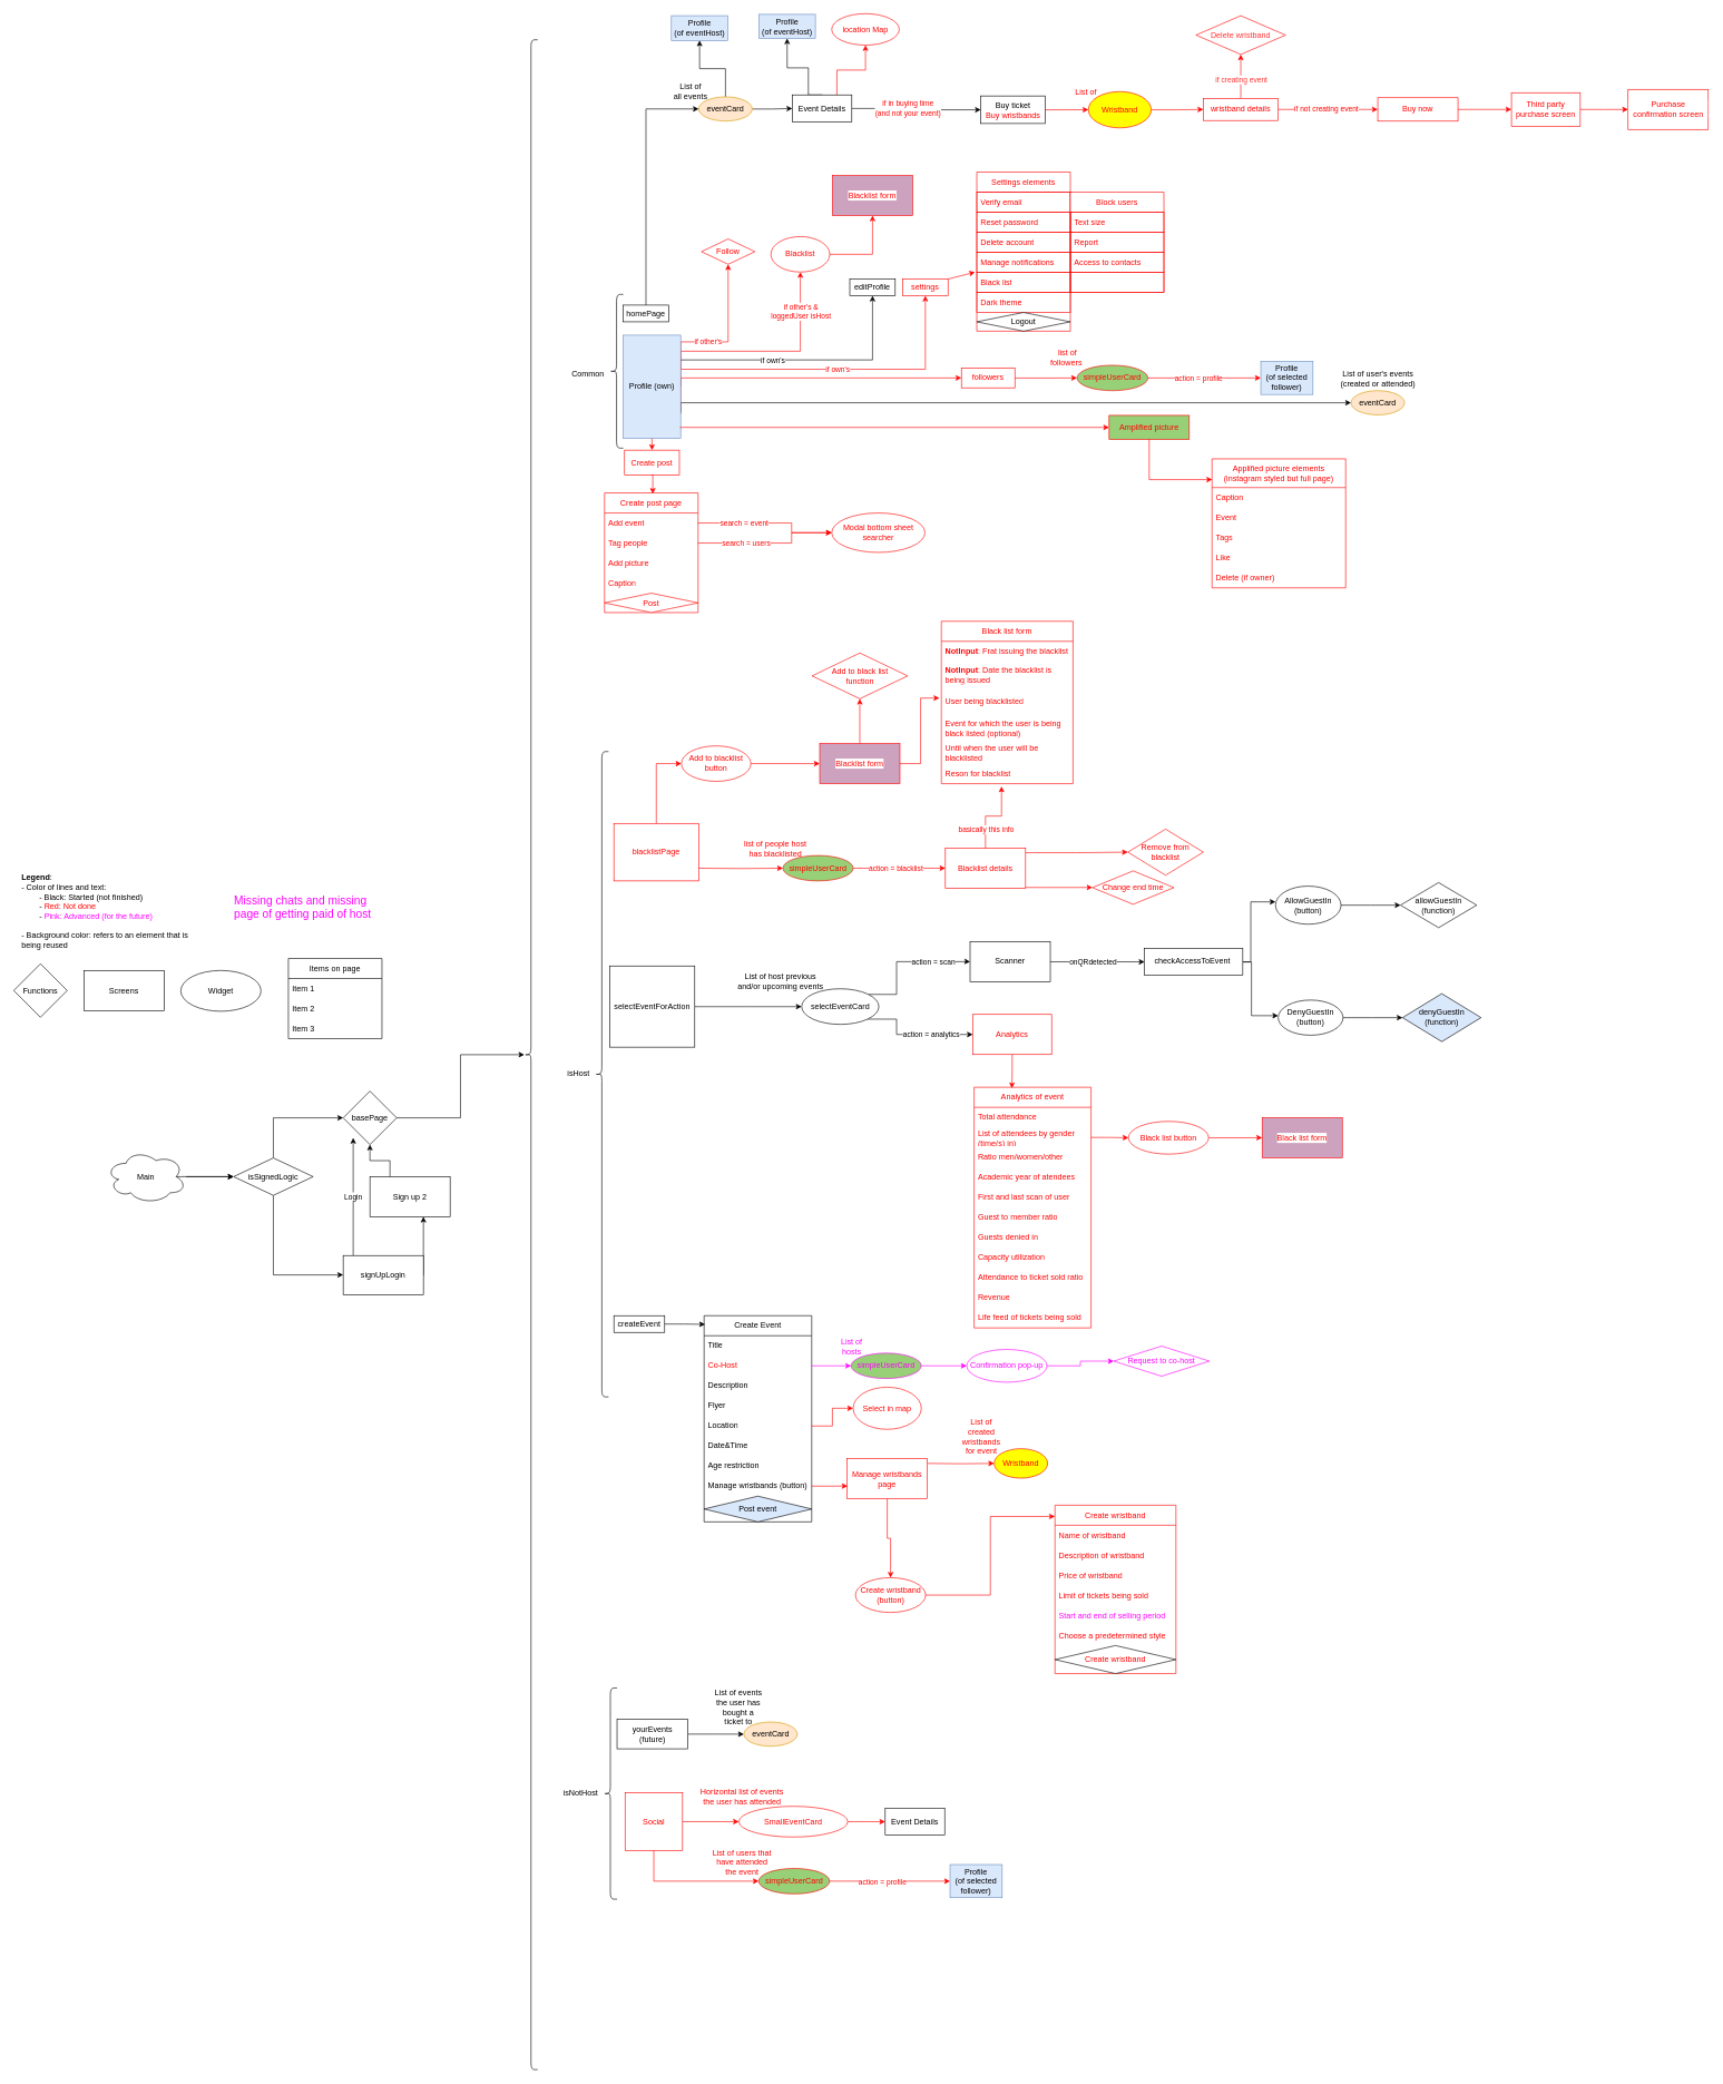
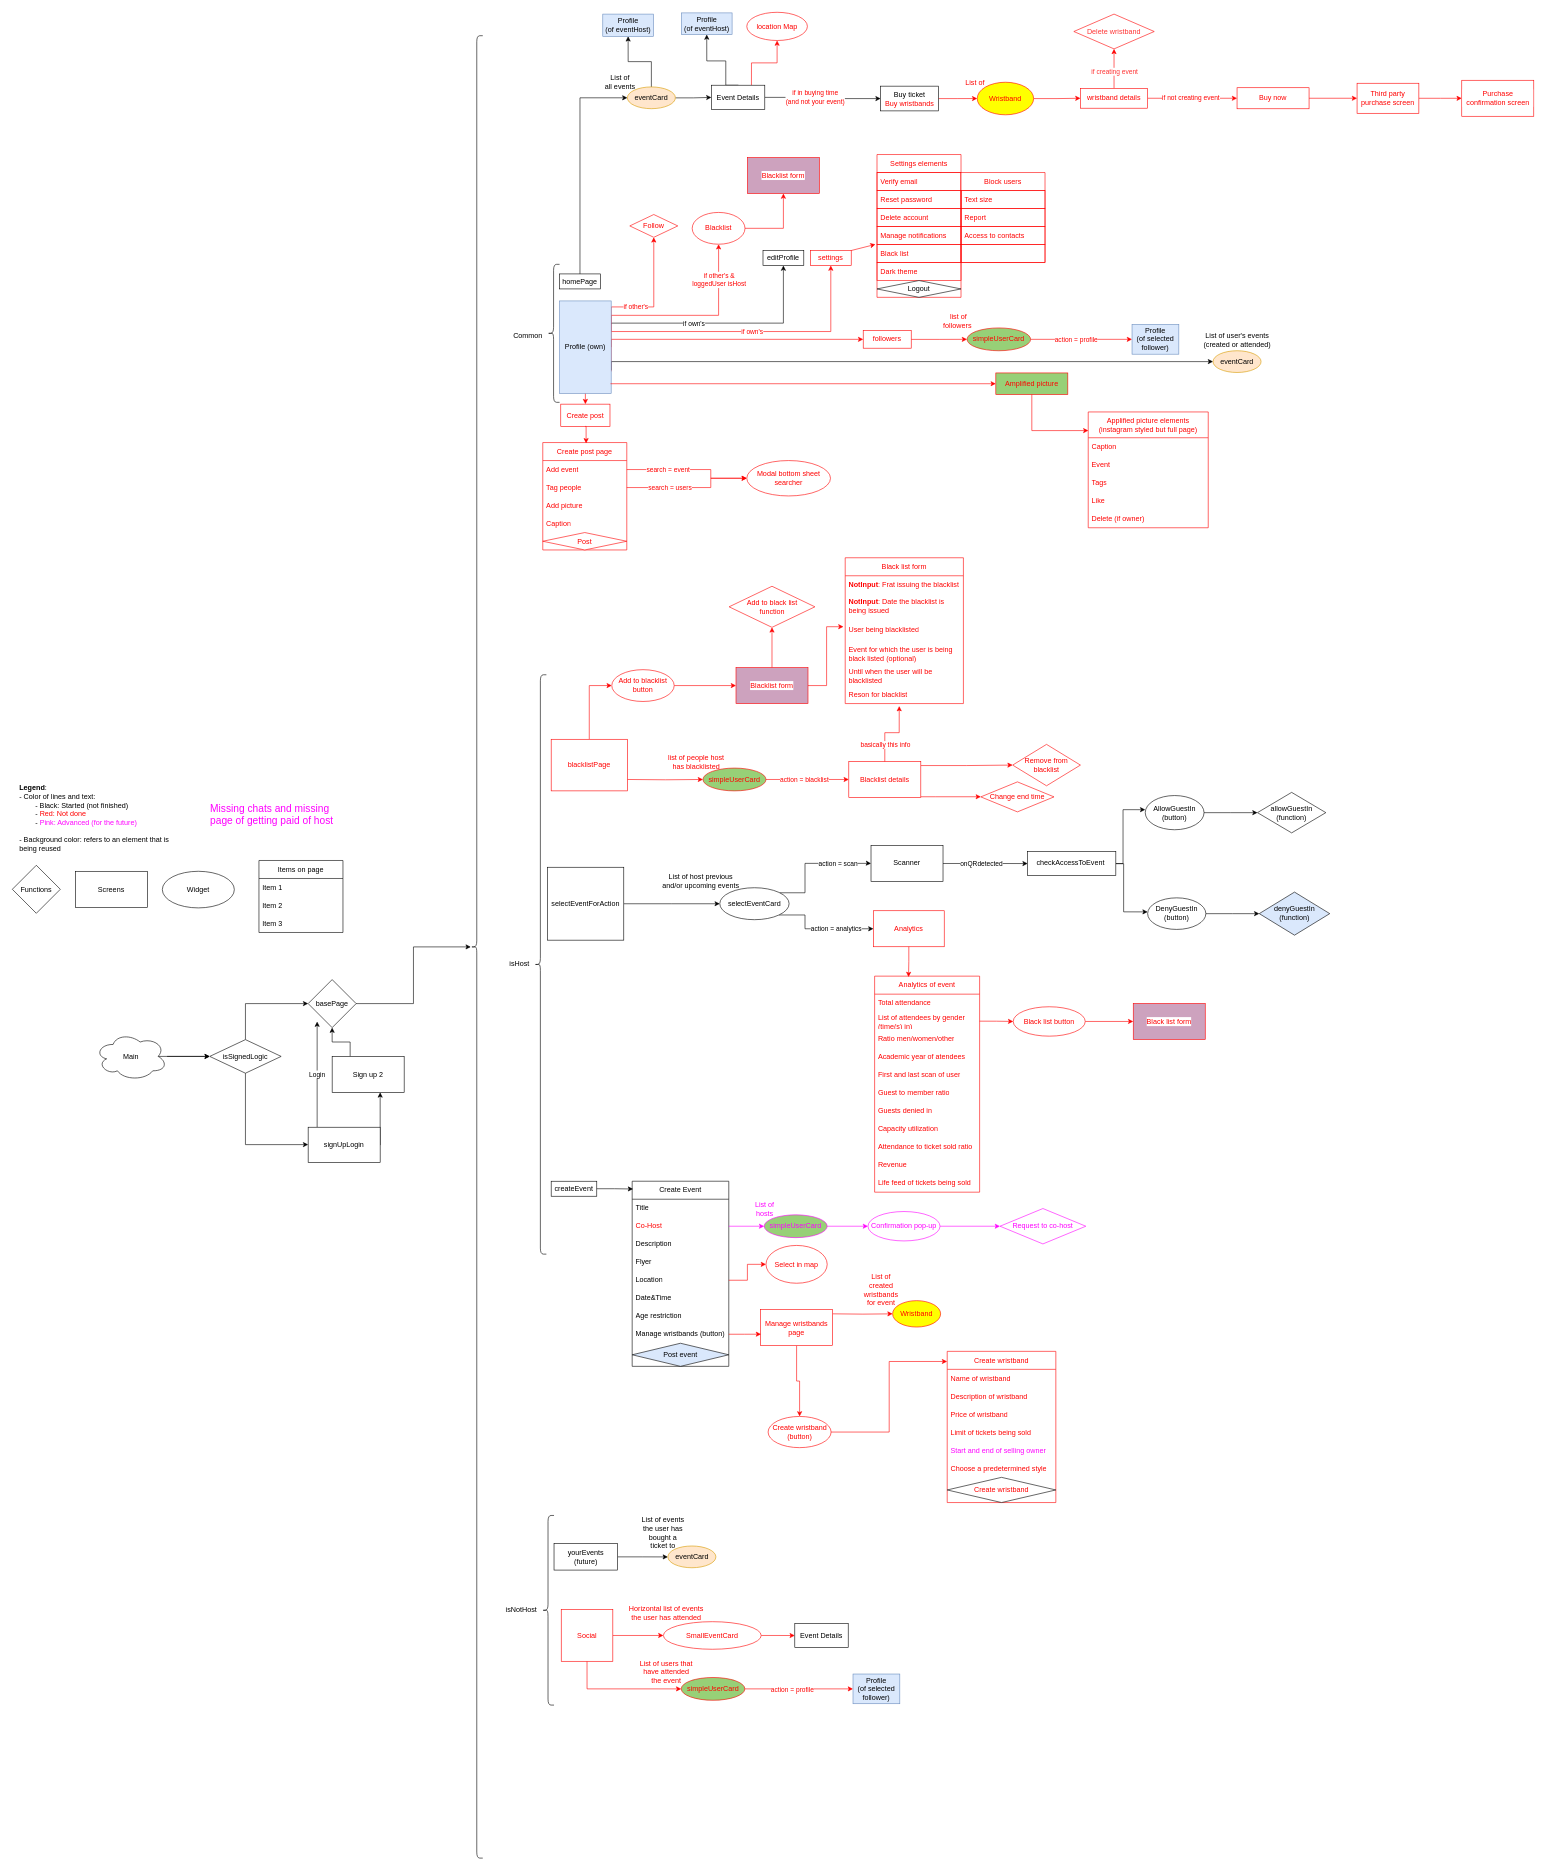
- <mxCell id="183" value="Request to co-host" style="rhombus;whiteSpace=wrap;html=1;strokeColor=#FF00FF;fontColor=#FF00FF;" parent="1" vertex="1"><mxGeometry x="1666" y="2013.5" width="143" height="45" as="geometry" /></mxCell>
+ <mxCell id="183" value="Request to co-host" style="rhombus;whiteSpace=wrap;html=1;strokeColor=#FF00FF;fontColor=#FF00FF;" parent="1" vertex="1"><mxGeometry x="1666" y="2013.5" width="143" height="59" as="geometry" /></mxCell>
- <mxCell id="195" value="Start and end of selling period" style="text;strokeColor=none;fillColor=none;align=left;verticalAlign=middle;spacingLeft=4;spacingRight=4;overflow=hidden;points=[[0,0.5],[1,0.5]];portConstraint=eastwest;rotatable=0;whiteSpace=wrap;html=1;fontColor=#FF00FF;" parent="190" vertex="1"><mxGeometry y="150" width="181" height="30" as="geometry" /></mxCell>
+ <mxCell id="195" value="Start and end of selling owner" style="text;strokeColor=none;fillColor=none;align=left;verticalAlign=middle;spacingLeft=4;spacingRight=4;overflow=hidden;points=[[0,0.5],[1,0.5]];portConstraint=eastwest;rotatable=0;whiteSpace=wrap;html=1;fontColor=#FF00FF;" parent="190" vertex="1"><mxGeometry y="150" width="181" height="30" as="geometry" /></mxCell>
